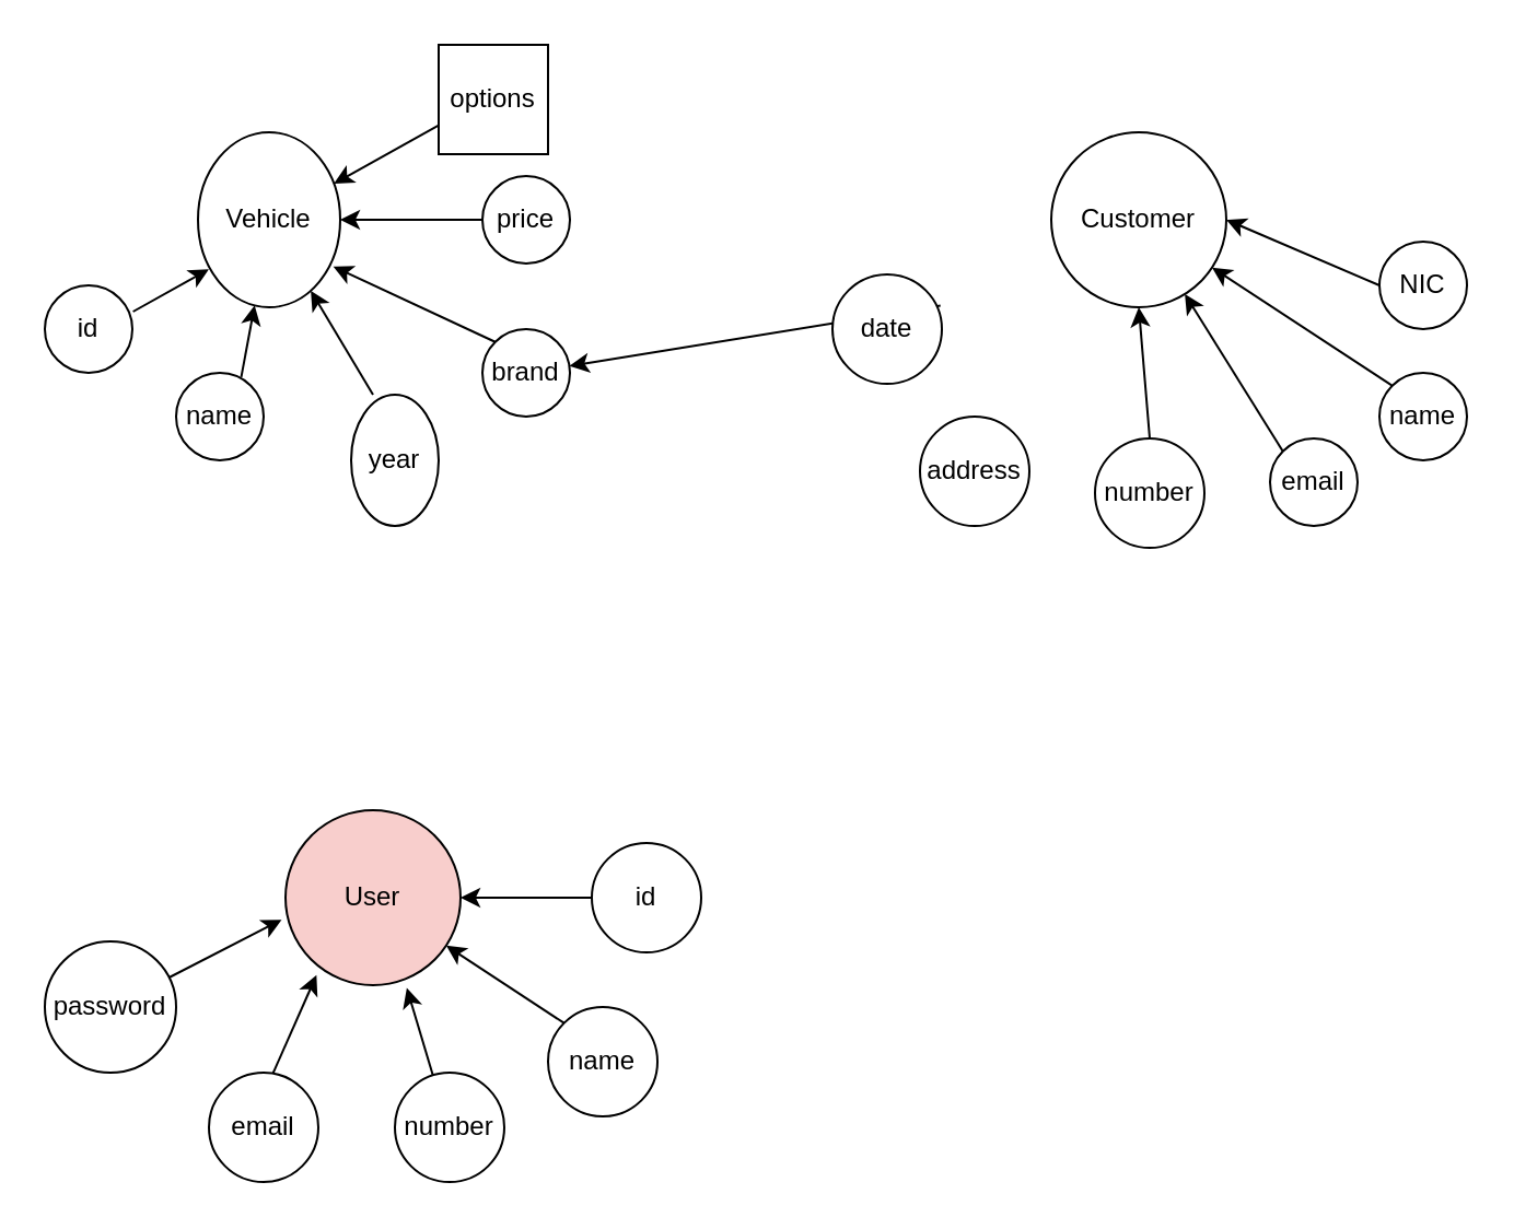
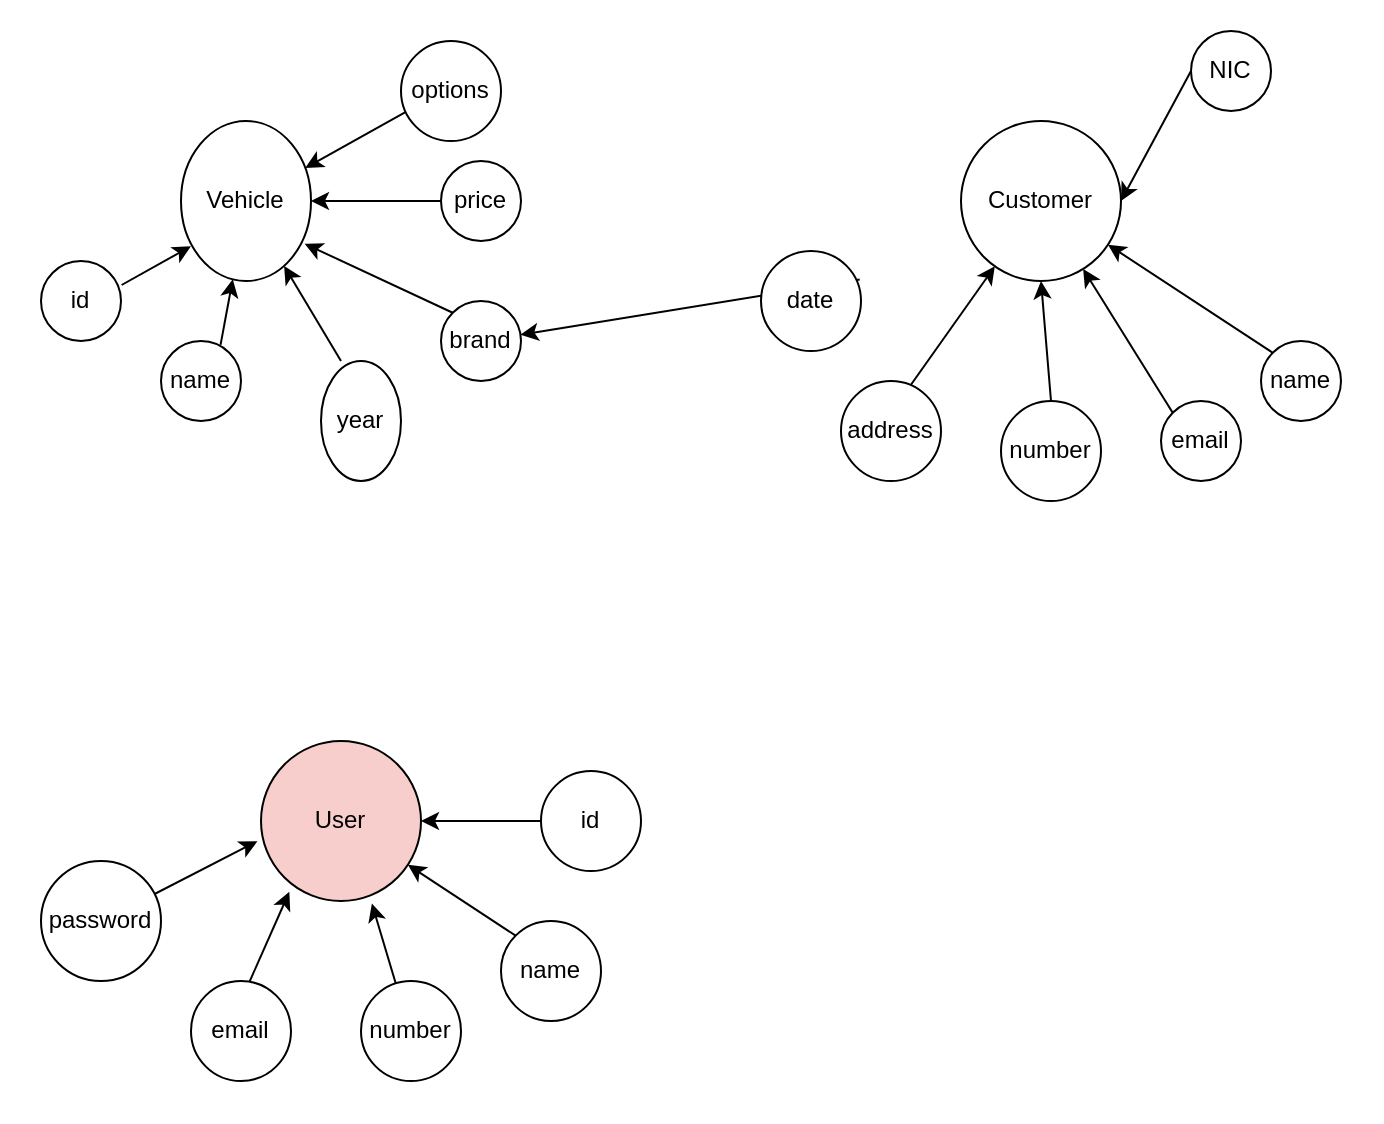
- <mxCell id="38" value="options" style="whiteSpace=wrap;html=1;aspect=fixed;rounded=0;" vertex="1" parent="1"><mxGeometry x="200" y="20" width="50" height="50" as="geometry" /></mxCell>
+ <mxCell id="38" value="options" style="ellipse;whiteSpace=wrap;html=1;aspect=fixed;" vertex="1" parent="1"><mxGeometry x="200" y="20" width="50" height="50" as="geometry" /></mxCell>
- <mxCell id="15" value="NIC" style="ellipse;whiteSpace=wrap;html=1;aspect=fixed;" vertex="1" parent="1"><mxGeometry x="630" y="110" width="40" height="40" as="geometry" /></mxCell>
+ <mxCell id="15" value="NIC" style="ellipse;whiteSpace=wrap;html=1;aspect=fixed;" vertex="1" parent="1"><mxGeometry x="595" y="15" width="40" height="40" as="geometry" /></mxCell>
+ <mxCell id="22" style="edgeStyle=none;html=1;exitX=0.687;exitY=0.055;exitDx=0;exitDy=0;exitPerimeter=0;" edge="1" parent="1" source="23" target="13"><mxGeometry relative="1" as="geometry" /></mxCell>
